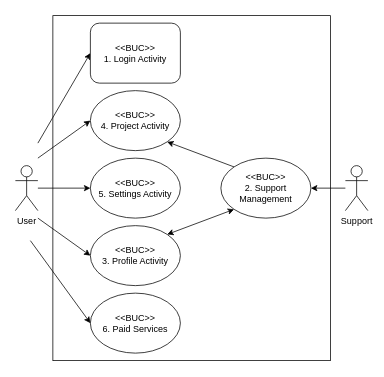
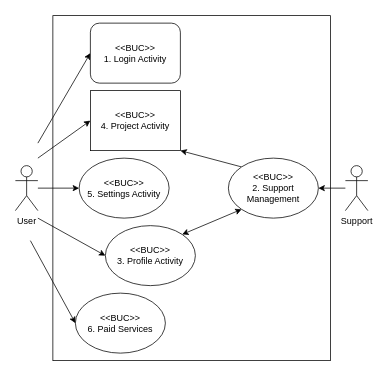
- <mxCell id="13" value="&amp;lt;&amp;lt;BUC&amp;gt;&amp;gt;&lt;br&gt;4. Project Activity" style="ellipse;whiteSpace=wrap;html=1;" parent="1" vertex="1"><mxGeometry x="120" y="120" width="120" height="80" as="geometry" /></mxCell>
+ <mxCell id="13" value="&amp;lt;&amp;lt;BUC&amp;gt;&amp;gt;&lt;br&gt;4. Project Activity" style="whiteSpace=wrap;html=1;rounded=0;" parent="1" vertex="1"><mxGeometry x="120" y="120" width="120" height="80" as="geometry" /></mxCell>
- <mxCell id="12" value="&amp;lt;&amp;lt;BUC&amp;gt;&amp;gt;&lt;br&gt;5. Settings Activity" style="ellipse;whiteSpace=wrap;html=1;" parent="1" vertex="1"><mxGeometry x="120" y="210" width="120" height="80" as="geometry" /></mxCell>
+ <mxCell id="12" value="&amp;lt;&amp;lt;BUC&amp;gt;&amp;gt;&lt;br&gt;5. Settings Activity" style="ellipse;whiteSpace=wrap;html=1;" parent="1" vertex="1"><mxGeometry x="105" y="210" width="120" height="80" as="geometry" /></mxCell>
- <mxCell id="10" value="&amp;lt;&amp;lt;BUC&amp;gt;&amp;gt;&lt;br&gt;2. Support Management" style="ellipse;whiteSpace=wrap;html=1;" parent="1" vertex="1"><mxGeometry x="294" y="210" width="120" height="80" as="geometry" /></mxCell>
+ <mxCell id="10" value="&amp;lt;&amp;lt;BUC&amp;gt;&amp;gt;&lt;br&gt;2. Support Management" style="ellipse;whiteSpace=wrap;html=1;" parent="1" vertex="1"><mxGeometry x="304" y="210" width="120" height="80" as="geometry" /></mxCell>
- <mxCell id="15" value="&amp;lt;&amp;lt;BUC&amp;gt;&amp;gt;&lt;br&gt;3. Profile Activity" style="ellipse;whiteSpace=wrap;html=1;" parent="1" vertex="1"><mxGeometry x="120" y="300" width="120" height="80" as="geometry" /></mxCell>
+ <mxCell id="15" value="&amp;lt;&amp;lt;BUC&amp;gt;&amp;gt;&lt;br&gt;3. Profile Activity" style="ellipse;whiteSpace=wrap;html=1;" parent="1" vertex="1"><mxGeometry x="140" y="300" width="120" height="80" as="geometry" /></mxCell>
- <mxCell id="14" value="&amp;lt;&amp;lt;BUC&amp;gt;&amp;gt;&lt;br&gt;6. Paid Services" style="ellipse;whiteSpace=wrap;html=1;" parent="1" vertex="1"><mxGeometry x="120" y="390" width="120" height="80" as="geometry" /></mxCell>
+ <mxCell id="14" value="&amp;lt;&amp;lt;BUC&amp;gt;&amp;gt;&lt;br&gt;6. Paid Services" style="ellipse;whiteSpace=wrap;html=1;" parent="1" vertex="1"><mxGeometry x="100" y="390" width="120" height="80" as="geometry" /></mxCell>
